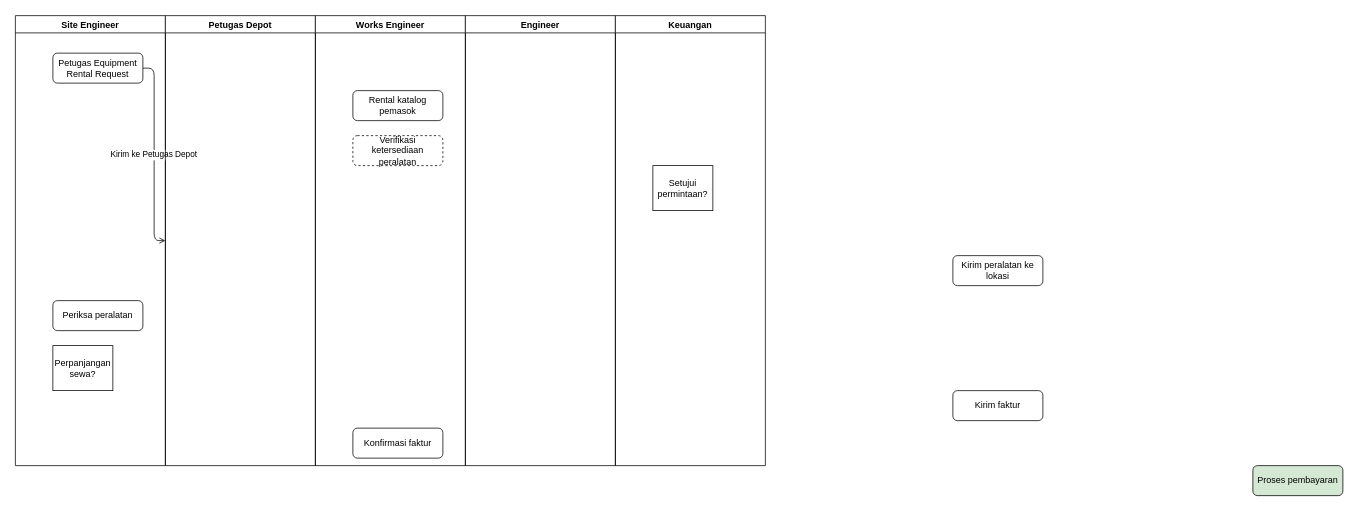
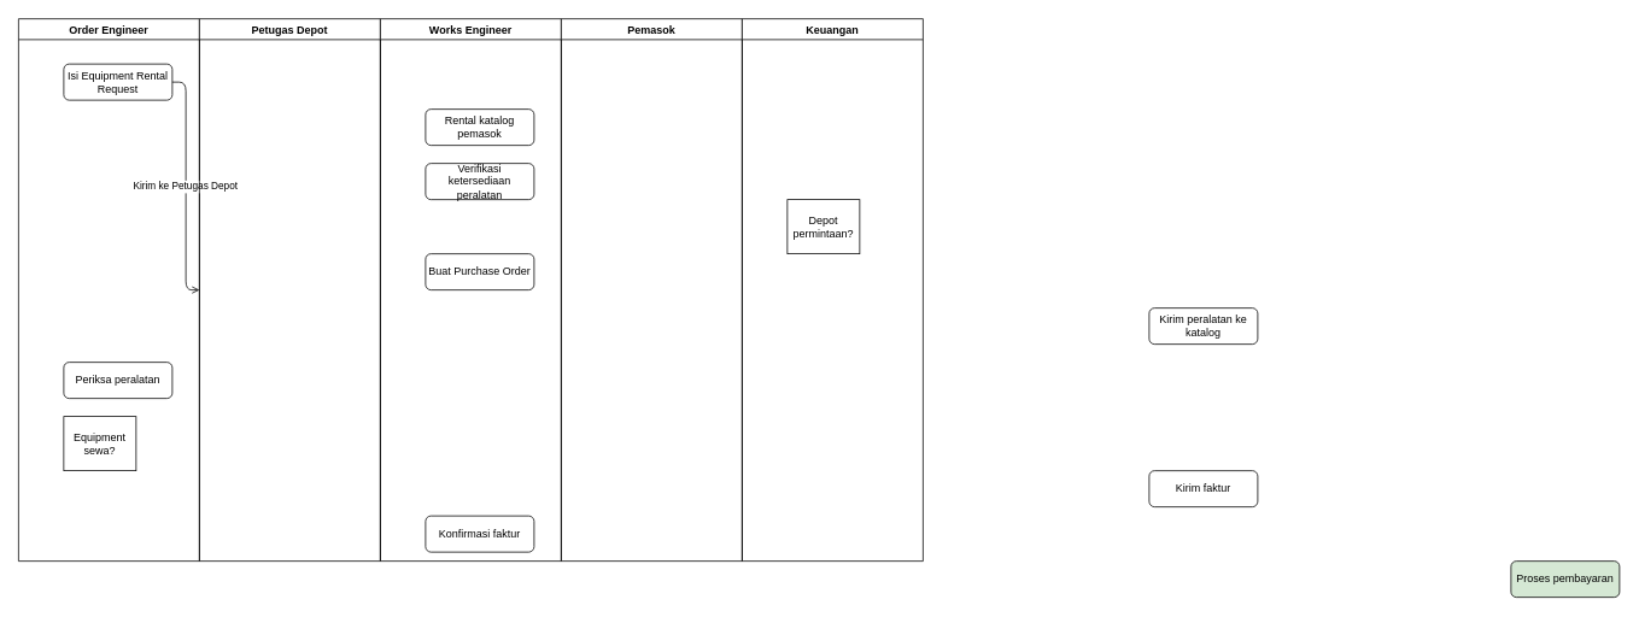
- <mxCell id="2" value="Site Engineer" style="swimlane" vertex="1" parent="1"><mxGeometry x="20" y="20" width="200" height="600" as="geometry" /></mxCell>
+ <mxCell id="2" value="Order Engineer" style="swimlane" vertex="1" parent="1"><mxGeometry x="20" y="20" width="200" height="600" as="geometry" /></mxCell>
- <mxCell id="5" value="Engineer" style="swimlane" vertex="1" parent="1"><mxGeometry x="620" y="20" width="200" height="600" as="geometry" /></mxCell>
+ <mxCell id="5" value="Pemasok" style="swimlane" vertex="1" parent="1"><mxGeometry x="620" y="20" width="200" height="600" as="geometry" /></mxCell>
- <mxCell id="7" value="Petugas Equipment Rental Request" style="rounded=1;whiteSpace=wrap;" vertex="1" parent="2"><mxGeometry x="50" y="50" width="120" height="40" as="geometry" /></mxCell>
+ <mxCell id="7" value="Isi Equipment Rental Request" style="rounded=1;whiteSpace=wrap;" vertex="1" parent="2"><mxGeometry x="50" y="50" width="120" height="40" as="geometry" /></mxCell>
- <mxCell id="10" value="Verifikasi ketersediaan peralatan" style="rounded=1;whiteSpace=wrap;dashed=1;" vertex="1" parent="3"><mxGeometry x="250" y="160" width="120" height="40" as="geometry" /></mxCell>
+ <mxCell id="10" value="Verifikasi ketersediaan peralatan" style="rounded=1;whiteSpace=wrap;" vertex="1" parent="3"><mxGeometry x="250" y="160" width="120" height="40" as="geometry" /></mxCell>
- <mxCell id="11" value="Setujui permintaan?" style="diamond;whiteSpace=wrap;" vertex="1" parent="4"><mxGeometry x="450" y="200" width="80" height="60" as="geometry" /></mxCell>
+ <mxCell id="11" value="Depot permintaan?" style="diamond;whiteSpace=wrap;" vertex="1" parent="4"><mxGeometry x="450" y="200" width="80" height="60" as="geometry" /></mxCell>
+ <mxCell id="12" value="Buat Purchase Order" style="rounded=1;whiteSpace=wrap;" vertex="1" parent="3"><mxGeometry x="250" y="260" width="120" height="40" as="geometry" /></mxCell>
- <mxCell id="13" value="Kirim peralatan ke lokasi" style="rounded=1;whiteSpace=wrap;" vertex="1" parent="5"><mxGeometry x="650" y="320" width="120" height="40" as="geometry" /></mxCell>
+ <mxCell id="13" value="Kirim peralatan ke katalog" style="rounded=1;whiteSpace=wrap;" vertex="1" parent="5"><mxGeometry x="650" y="320" width="120" height="40" as="geometry" /></mxCell>
- <mxCell id="15" value="Perpanjangan sewa?" style="diamond;whiteSpace=wrap;" vertex="1" parent="2"><mxGeometry x="50" y="440" width="80" height="60" as="geometry" /></mxCell>
+ <mxCell id="15" value="Equipment sewa?" style="diamond;whiteSpace=wrap;" vertex="1" parent="2"><mxGeometry x="50" y="440" width="80" height="60" as="geometry" /></mxCell>
